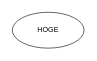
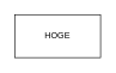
- <mxCell id="2" value="HOGE" style="ellipse;whiteSpace=wrap;html=1;" vertex="1" parent="1"><mxGeometry x="20" y="20" width="120" height="60" as="geometry" /></mxCell>
+ <mxCell id="2" value="HOGE" style="rounded=0;whiteSpace=wrap;html=1;" vertex="1" parent="1"><mxGeometry x="20" y="20" width="120" height="60" as="geometry" /></mxCell>
